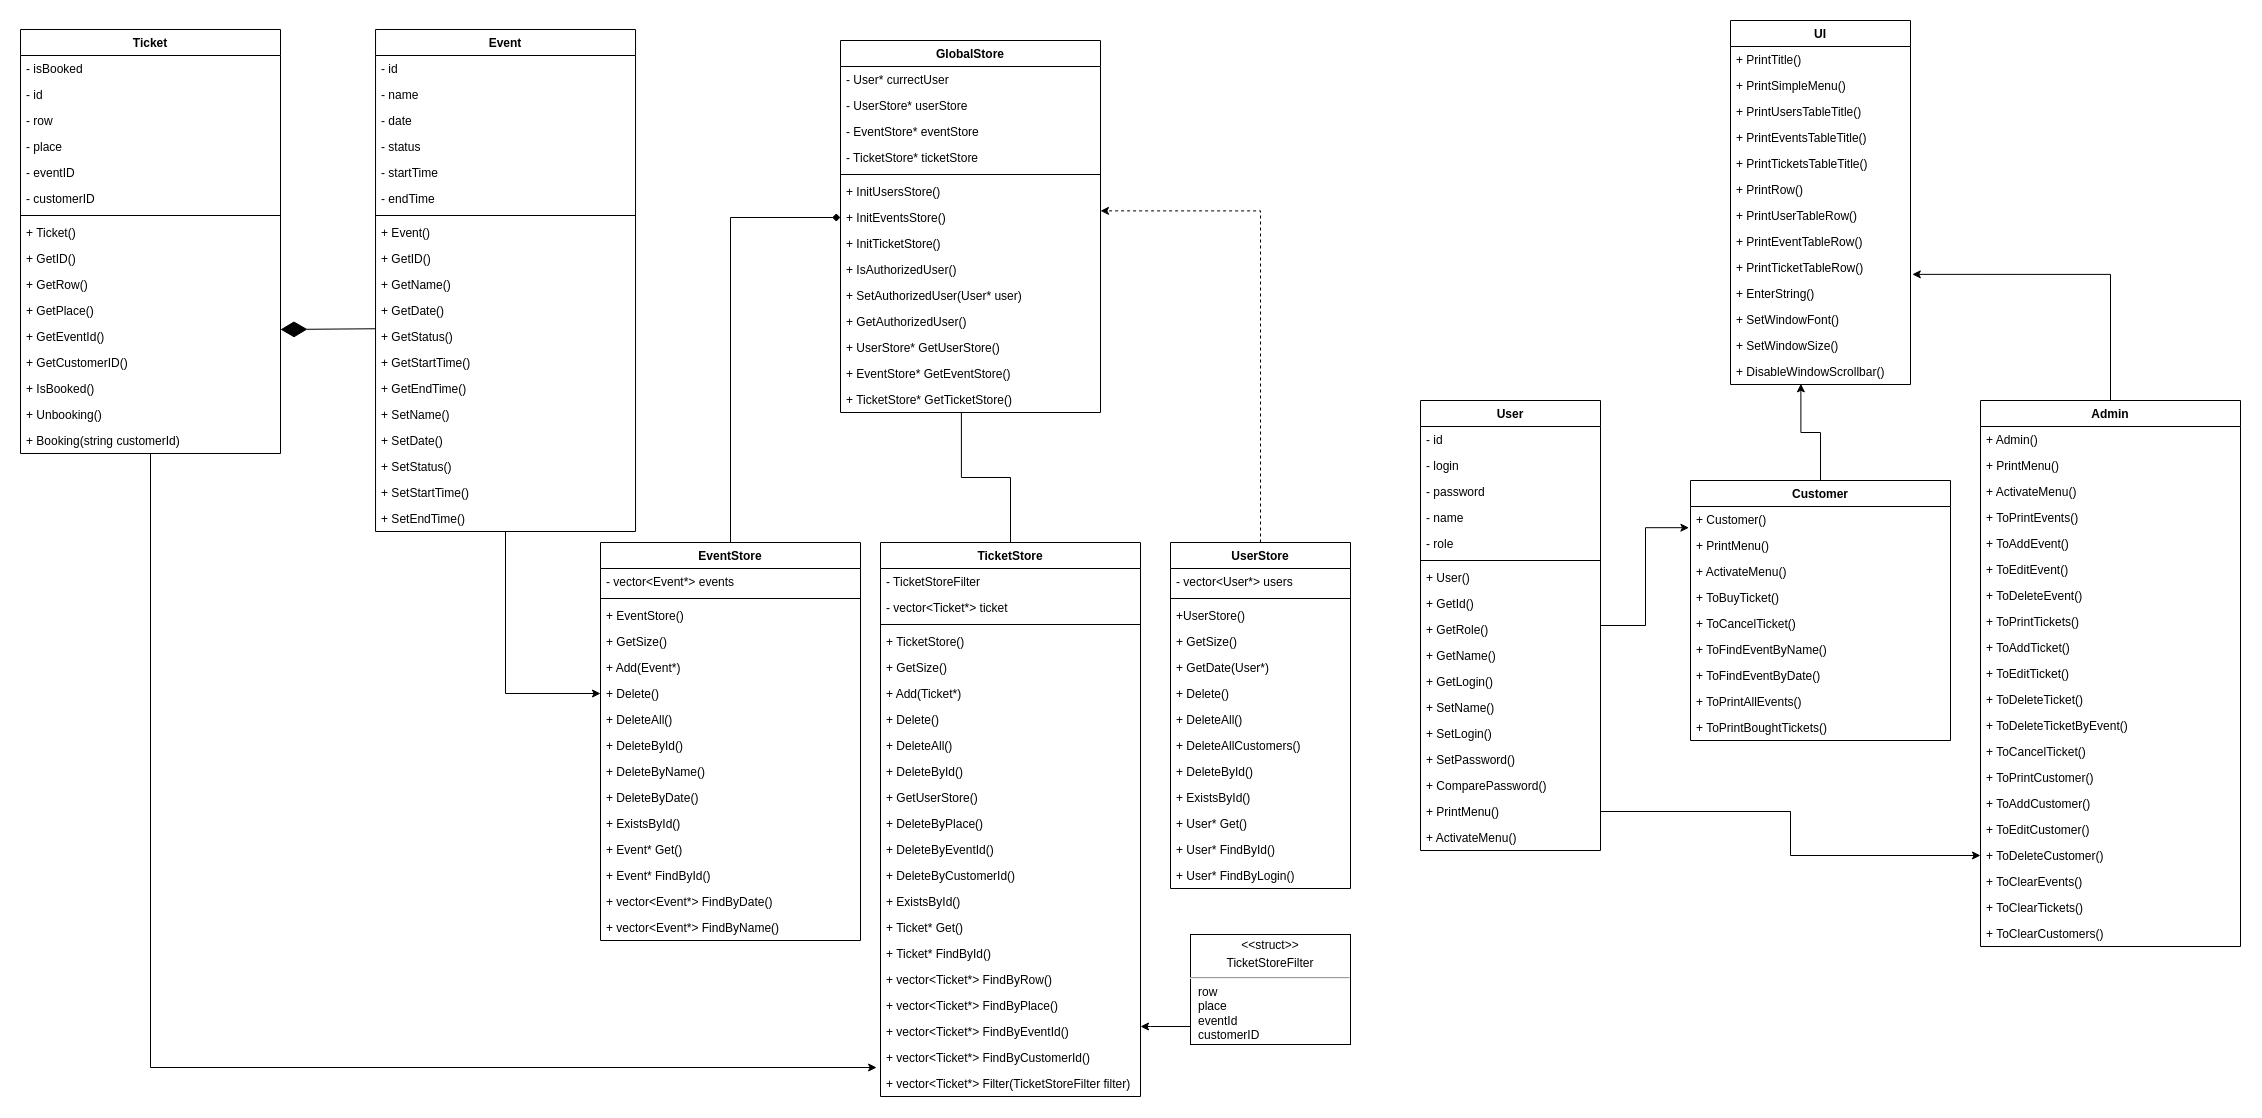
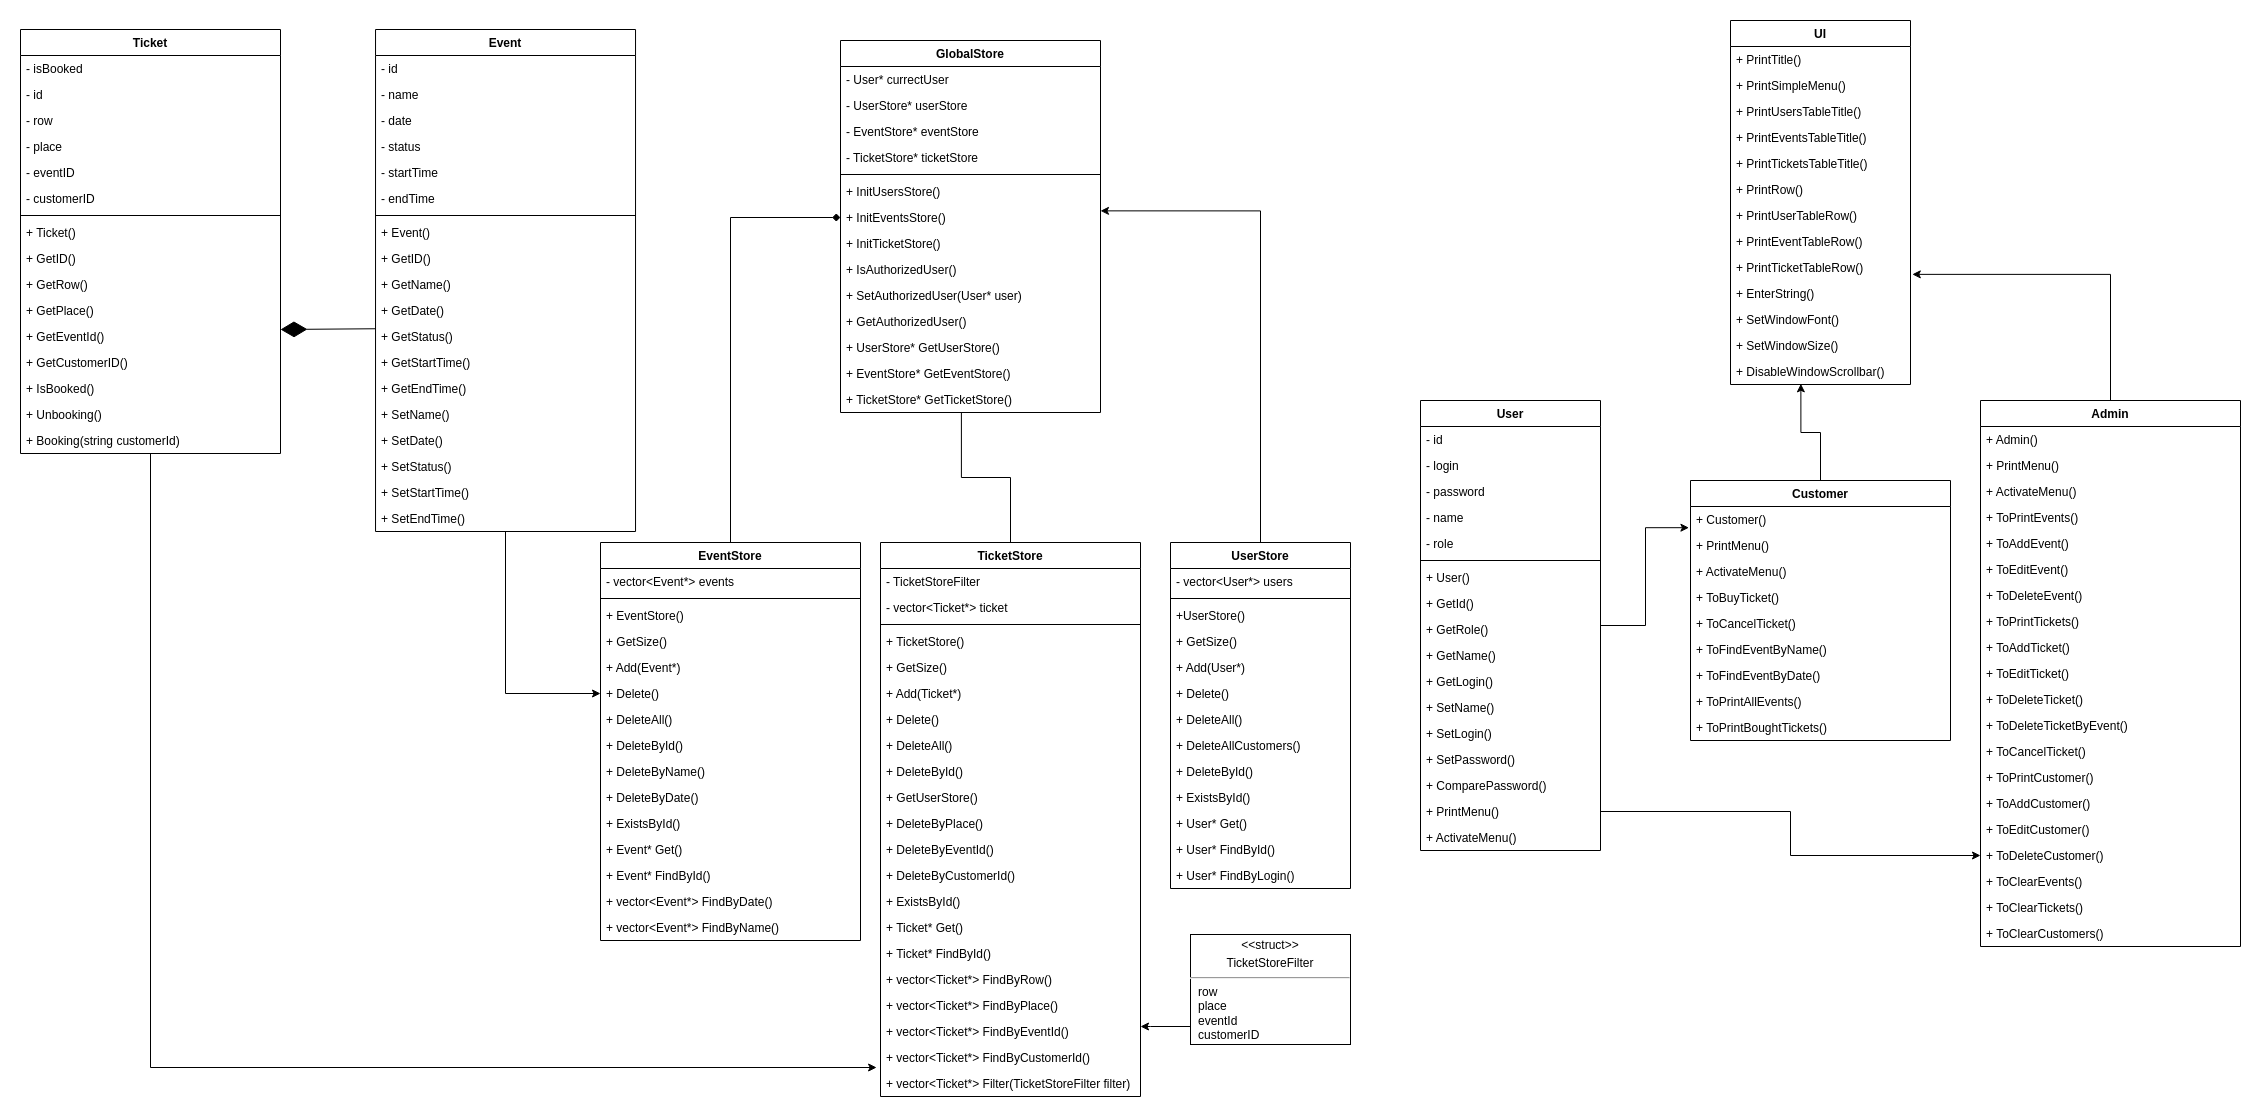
- <mxCell id="21" style="edgeStyle=orthogonalEdgeStyle;rounded=0;orthogonalLoop=1;jettySize=auto;html=1;entryX=1;entryY=1.245;entryDx=0;entryDy=0;entryPerimeter=0;dashed=1;" edge="1" parent="1" source="22" target="99"><mxGeometry relative="1" as="geometry" /></mxCell>
+ <mxCell id="21" style="edgeStyle=orthogonalEdgeStyle;rounded=0;orthogonalLoop=1;jettySize=auto;html=1;entryX=1;entryY=1.245;entryDx=0;entryDy=0;entryPerimeter=0;" edge="1" parent="1" source="22" target="99"><mxGeometry relative="1" as="geometry" /></mxCell>
- <mxCell id="27" value="+ GetDate(User*)" style="text;strokeColor=none;fillColor=none;align=left;verticalAlign=top;spacingLeft=4;spacingRight=4;overflow=hidden;rotatable=0;points=[[0,0.5],[1,0.5]];portConstraint=eastwest;" vertex="1" parent="22"><mxGeometry y="112" width="180" height="26" as="geometry" /></mxCell>
+ <mxCell id="27" value="+ Add(User*)" style="text;strokeColor=none;fillColor=none;align=left;verticalAlign=top;spacingLeft=4;spacingRight=4;overflow=hidden;rotatable=0;points=[[0,0.5],[1,0.5]];portConstraint=eastwest;" vertex="1" parent="22"><mxGeometry y="112" width="180" height="26" as="geometry" /></mxCell>
